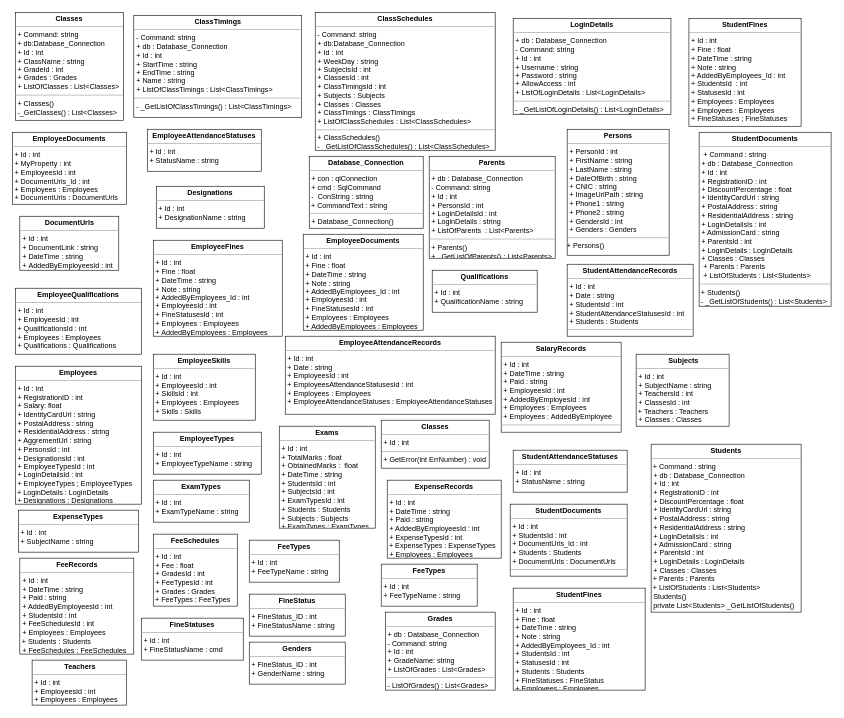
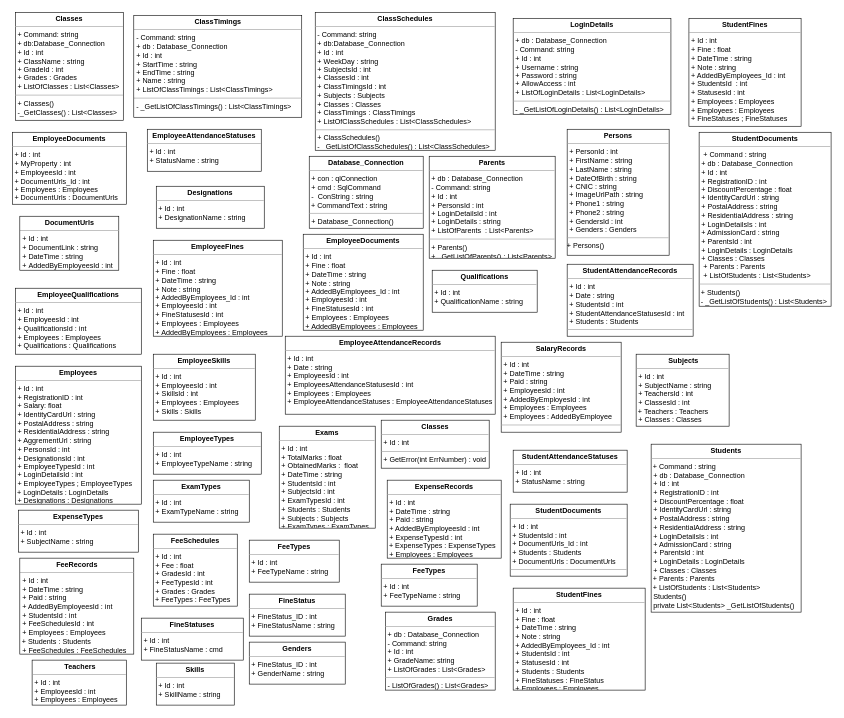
+ <mxCell id="35" value="&lt;p style=&quot;margin: 0px ; margin-top: 4px ; text-align: center&quot;&gt;&lt;b&gt;Skills&lt;/b&gt;&lt;br&gt;&lt;/p&gt;&lt;hr size=&quot;1&quot;&gt;&lt;p style=&quot;margin: 0px ; margin-left: 4px&quot;&gt;&lt;span&gt;+ Id : int&lt;/span&gt;&lt;/p&gt;&lt;p style=&quot;margin: 0px ; margin-left: 4px&quot;&gt;+ SkillName : string&lt;/p&gt;&lt;p style=&quot;margin: 0px ; margin-left: 4px&quot;&gt;&lt;br&gt;&lt;/p&gt;&lt;p style=&quot;margin: 0px ; margin-left: 4px&quot;&gt;&lt;br&gt;&lt;/p&gt;&lt;p style=&quot;margin: 0px ; margin-left: 4px&quot;&gt;&lt;br&gt;&lt;/p&gt;&lt;p style=&quot;margin: 0px ; margin-left: 4px&quot;&gt;&lt;br&gt;&lt;/p&gt;&lt;p style=&quot;margin: 0px ; margin-left: 4px&quot;&gt;&lt;br&gt;&lt;/p&gt;" style="verticalAlign=top;align=left;overflow=fill;fontSize=12;fontFamily=Helvetica;html=1;" vertex="1" parent="1"><mxGeometry x="260" y="1105" width="130" height="70" as="geometry" /></mxCell>
